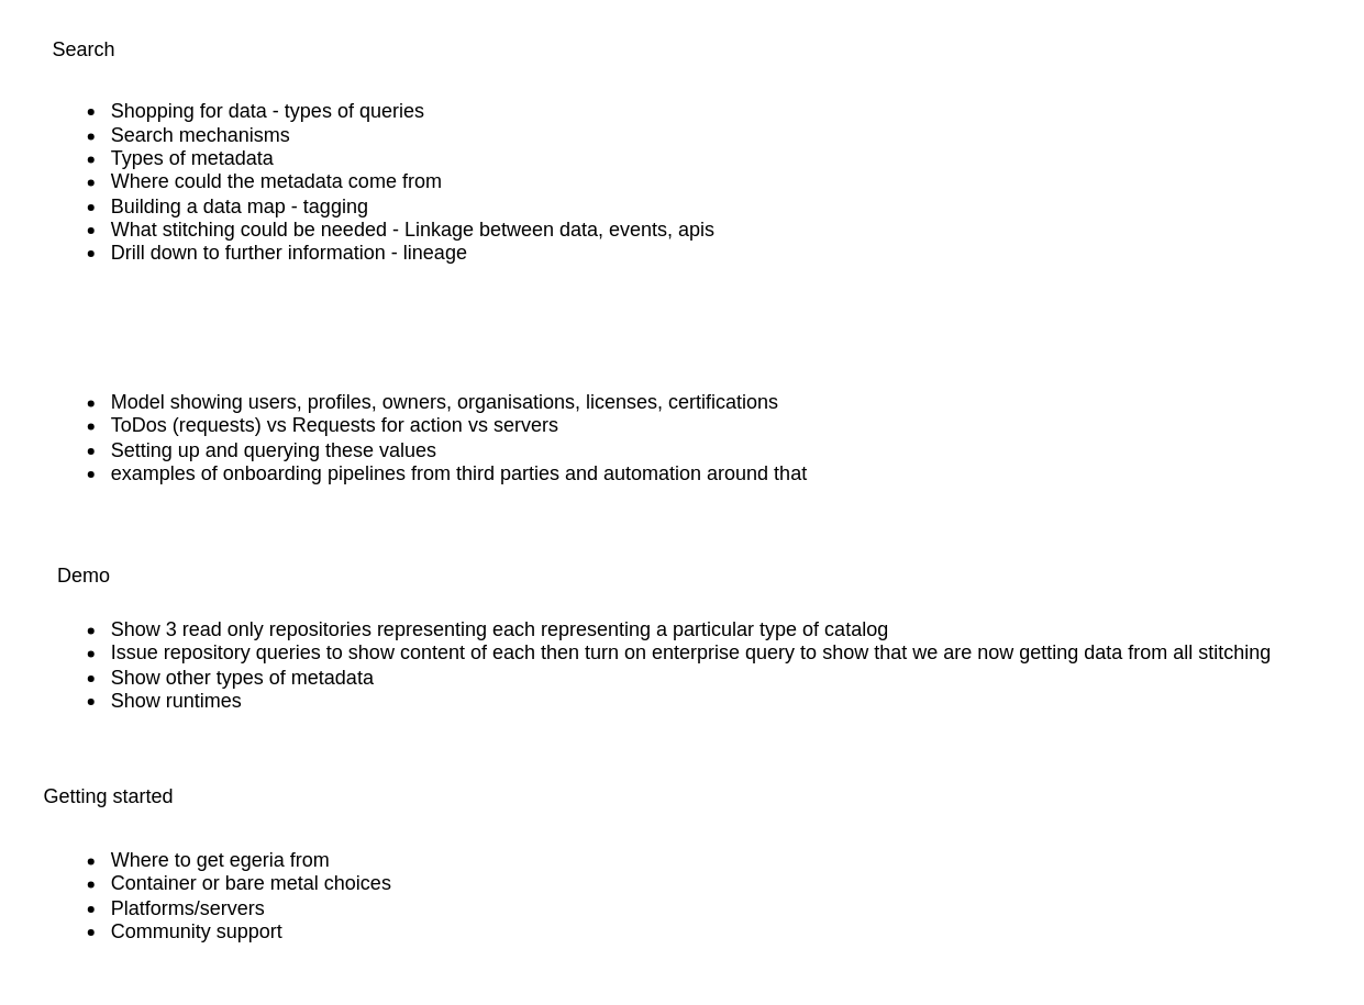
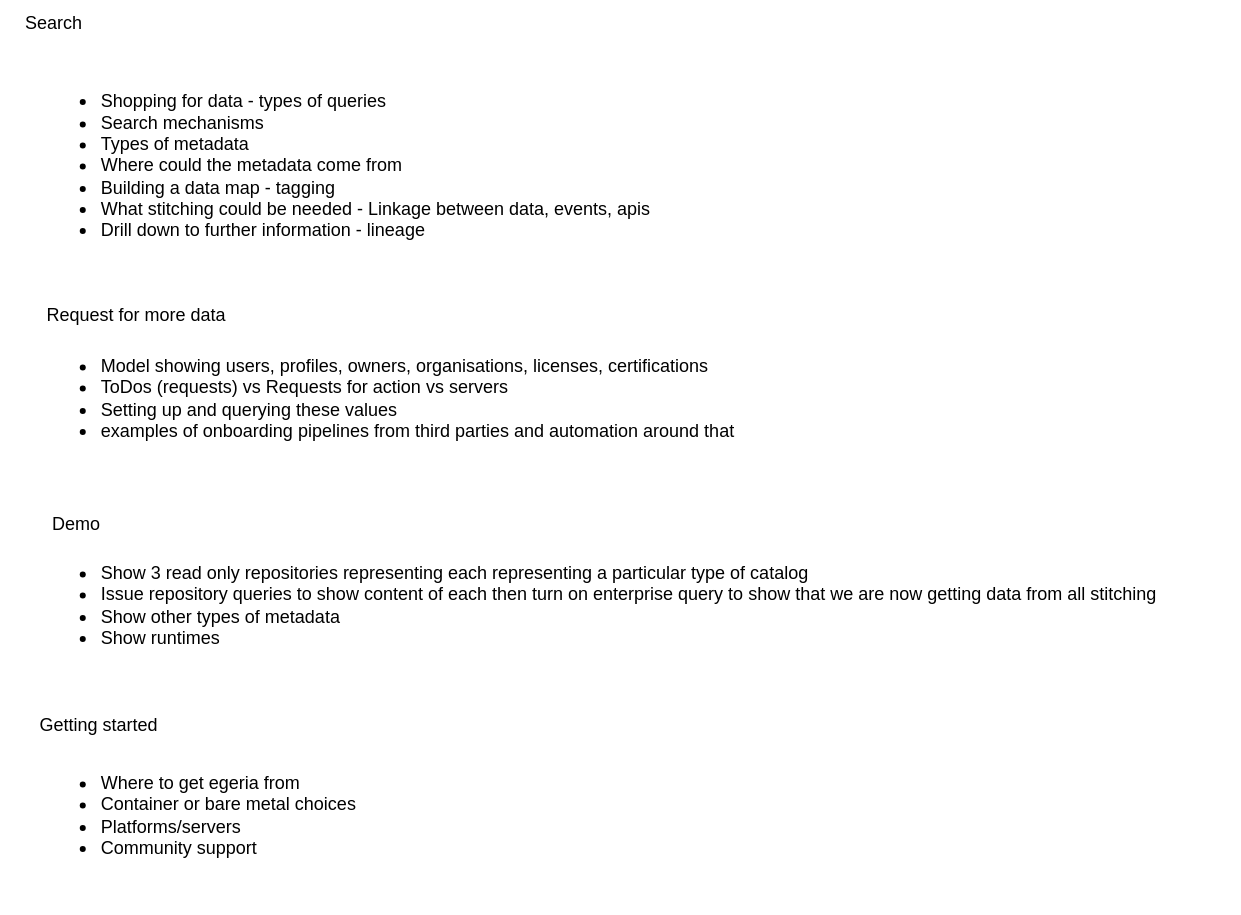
- <mxCell id="2" value="Search" style="text;html=1;align=center;verticalAlign=middle;resizable=0;points=[];autosize=1;strokeColor=none;" parent="1" vertex="1"><mxGeometry x="25" y="20" width="50" height="20" as="geometry" /></mxCell>
+ <mxCell id="2" value="Search" style="text;html=1;align=center;verticalAlign=middle;resizable=0;points=[];autosize=1;strokeColor=none;" parent="1" vertex="1"><mxGeometry x="10" y="5" width="50" height="20" as="geometry" /></mxCell>
+ <mxCell id="4" value="Request for more data" style="text;html=1;align=center;verticalAlign=middle;resizable=0;points=[];autosize=1;strokeColor=none;" parent="1" vertex="1"><mxGeometry x="25" y="200" width="130" height="20" as="geometry" /></mxCell>
